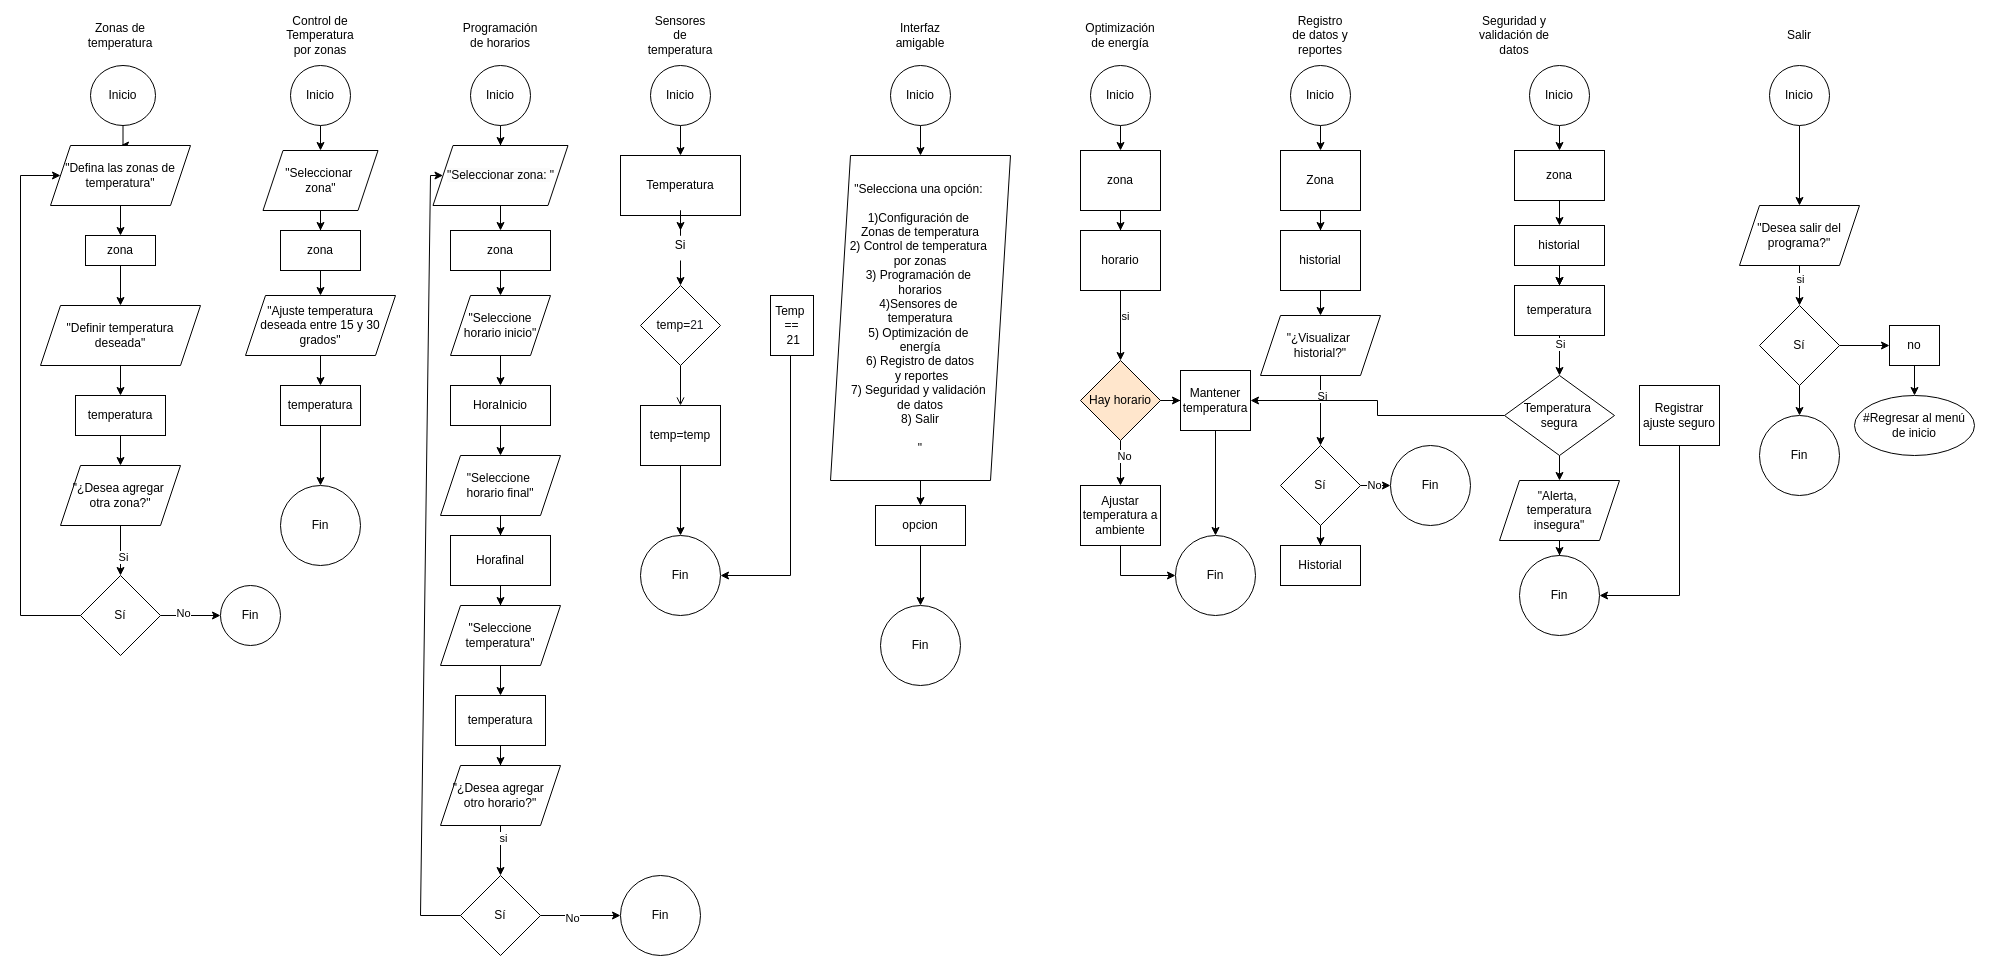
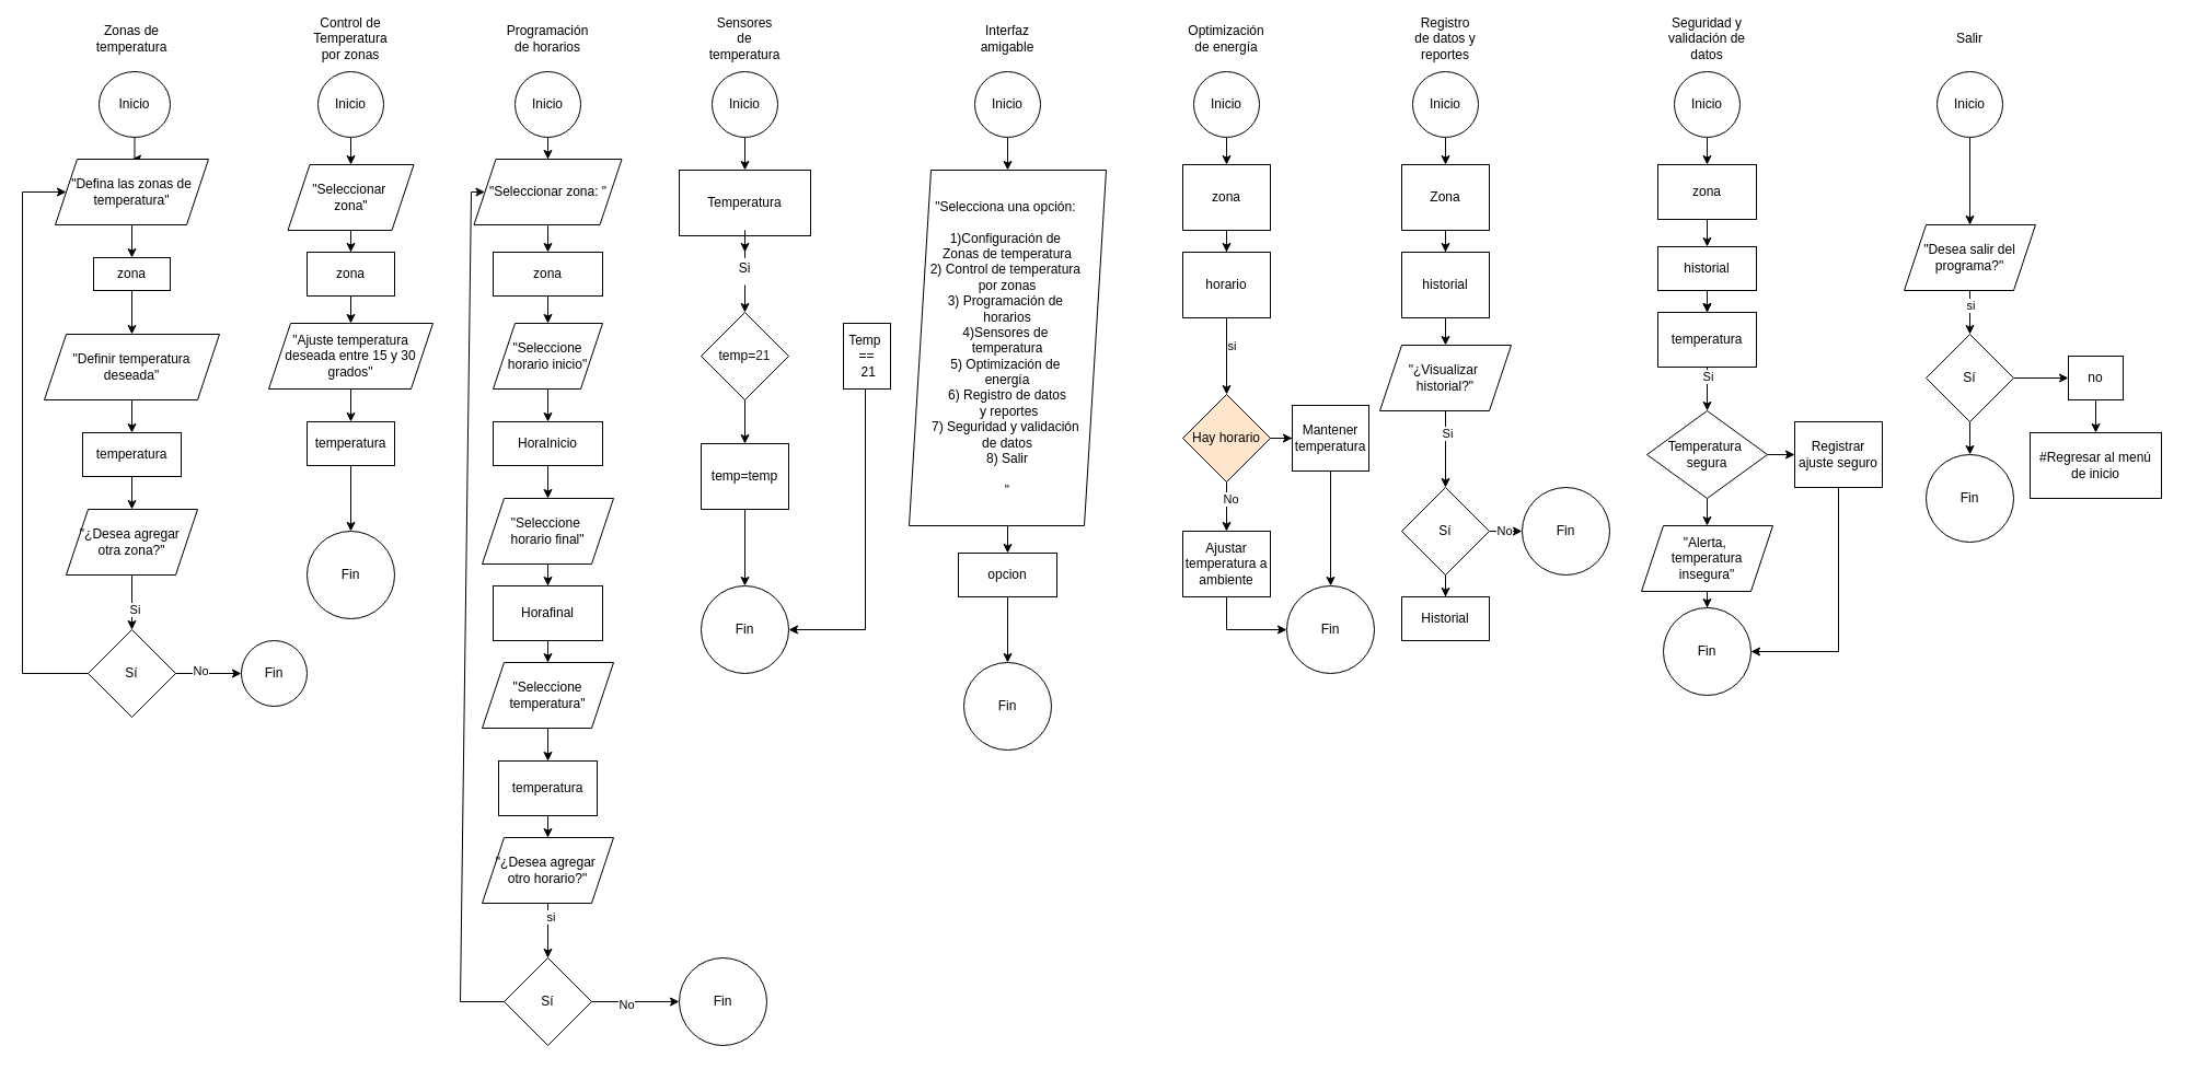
- <mxCell id="59" value="Seguridad y validación de datos" style="text;html=1;align=center;verticalAlign=middle;whiteSpace=wrap;rounded=0;" vertex="1" parent="1"><mxGeometry x="1464" y="20" width="100" height="30" as="geometry" /></mxCell>
+ <mxCell id="59" value="Seguridad y validación de datos" style="text;html=1;align=center;verticalAlign=middle;whiteSpace=wrap;rounded=0;" vertex="1" parent="1"><mxGeometry x="1509" y="20" width="100" height="30" as="geometry" /></mxCell>
- <mxCell id="32" value="" style="edgeStyle=orthogonalEdgeStyle;rounded=0;orthogonalLoop=1;jettySize=auto;html=1;endArrow=open;" edge="1" parent="1" source="33" target="35"><mxGeometry relative="1" as="geometry" /></mxCell>
+ <mxCell id="32" value="" style="edgeStyle=orthogonalEdgeStyle;rounded=0;orthogonalLoop=1;jettySize=auto;html=1;" edge="1" parent="1" source="33" target="35"><mxGeometry relative="1" as="geometry" /></mxCell>
- <mxCell id="125" value="" style="edgeStyle=orthogonalEdgeStyle;rounded=0;orthogonalLoop=1;jettySize=auto;html=1;" edge="1" parent="1" source="127" target="143"><mxGeometry relative="1" as="geometry" /></mxCell>
+ <mxCell id="125" value="" style="edgeStyle=orthogonalEdgeStyle;rounded=0;orthogonalLoop=1;jettySize=auto;html=1;" edge="1" parent="1" source="127" target="131"><mxGeometry relative="1" as="geometry" /></mxCell>
- <mxCell id="118" value="#Regresar al menú de inicio" style="ellipse;whiteSpace=wrap;html=1;" vertex="1" parent="1"><mxGeometry x="1854" y="395" width="120" height="60" as="geometry" /></mxCell>
+ <mxCell id="118" value="#Regresar al menú de inicio" style="whiteSpace=wrap;html=1;" vertex="1" parent="1"><mxGeometry x="1854" y="395" width="120" height="60" as="geometry" /></mxCell>
